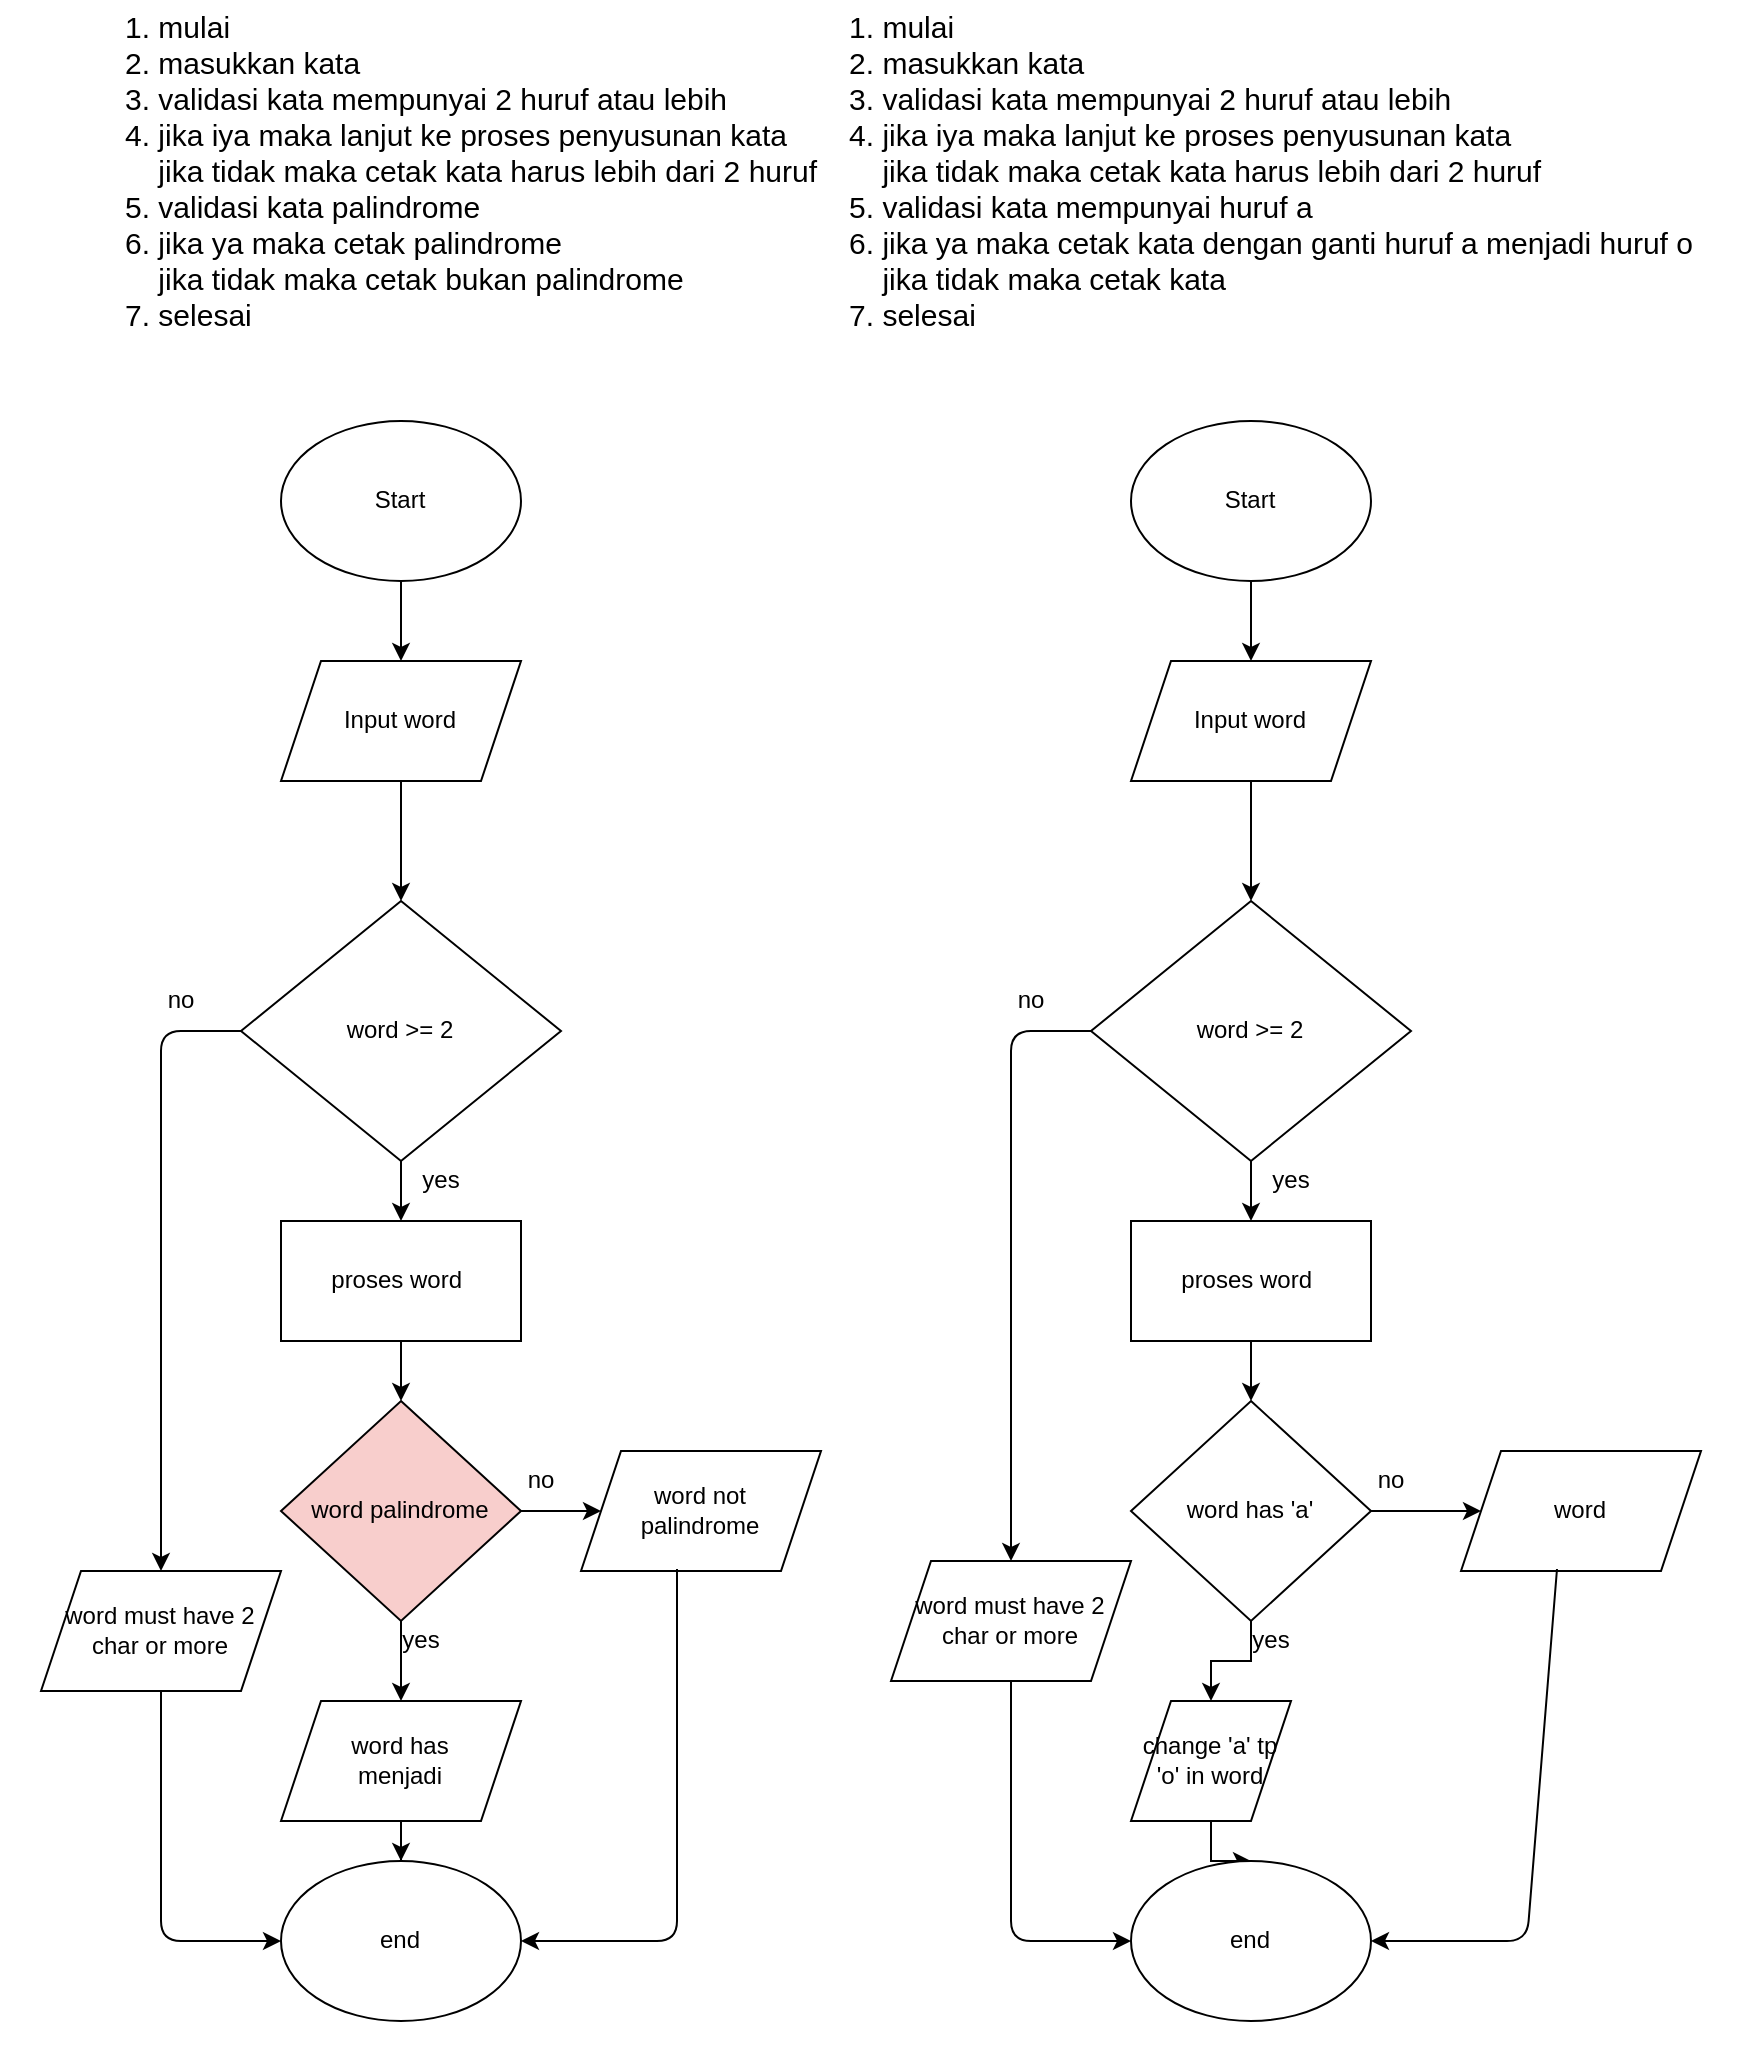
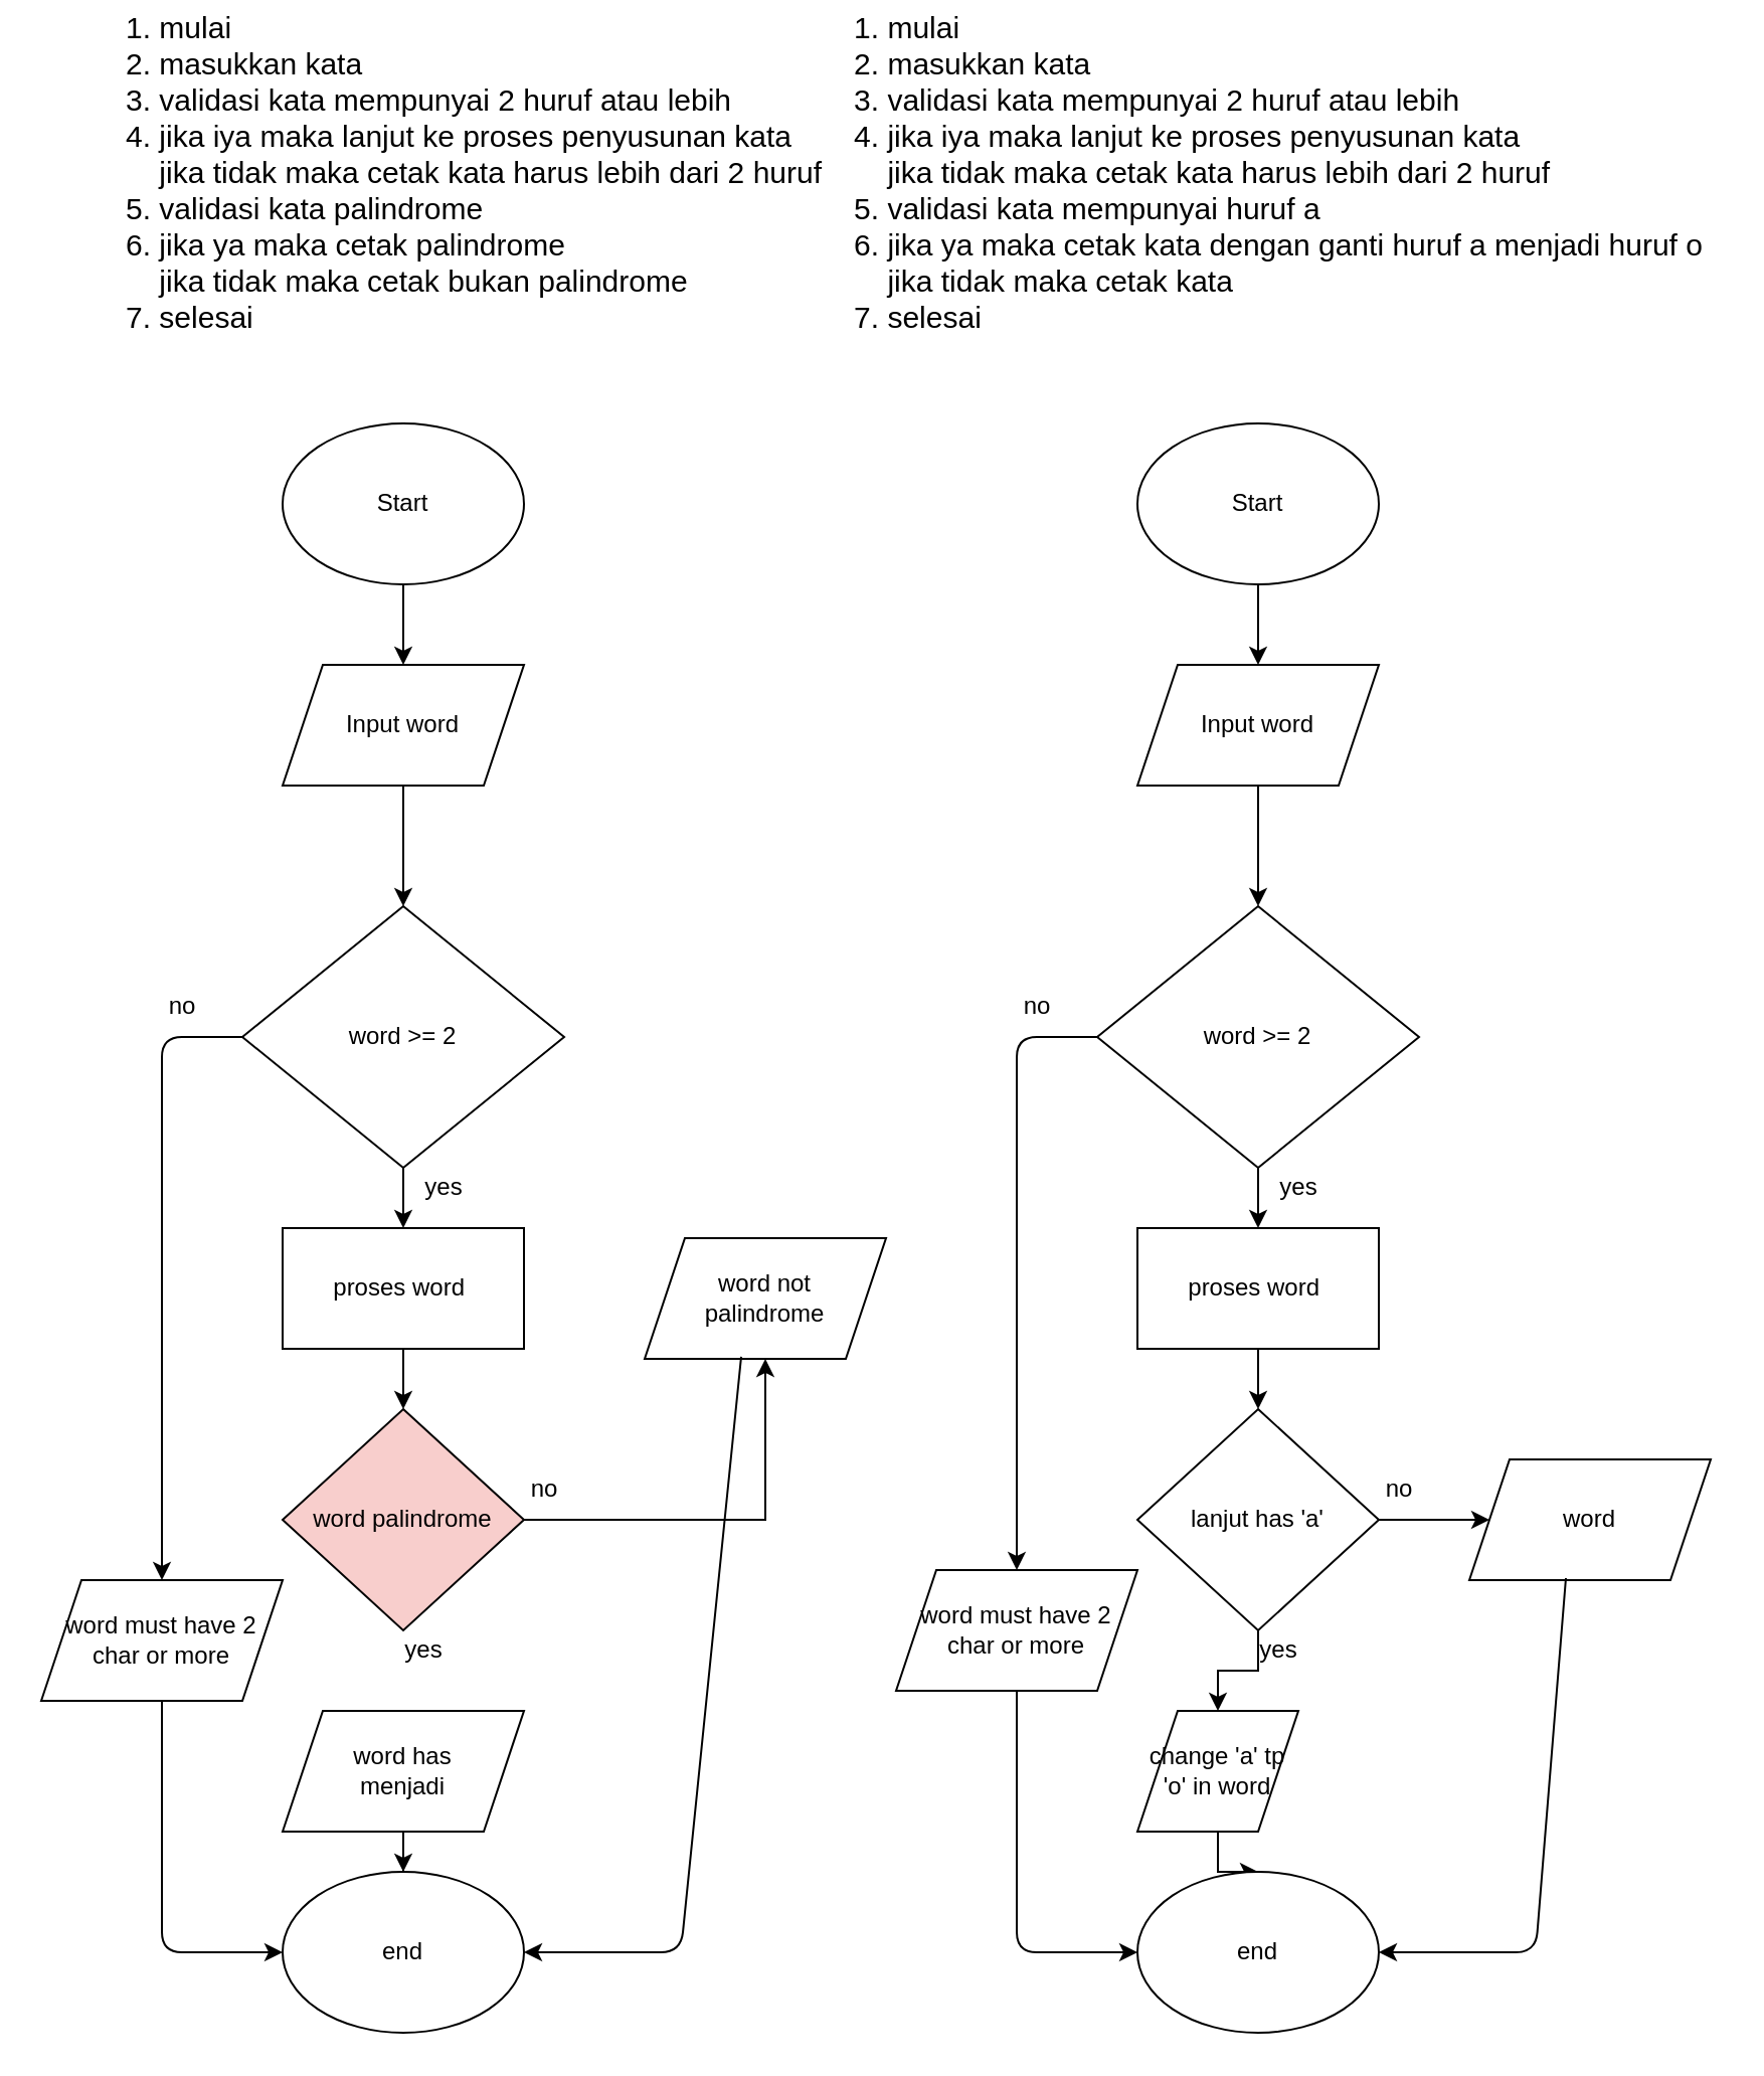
- <mxCell id="13" value="word not&lt;br&gt;palindrome" style="shape=parallelogram;perimeter=parallelogramPerimeter;whiteSpace=wrap;html=1;fixedSize=1;" parent="1" vertex="1"><mxGeometry x="290" y="725" width="120" height="60" as="geometry" /></mxCell>
+ <mxCell id="13" value="word not&lt;br&gt;palindrome" style="shape=parallelogram;perimeter=parallelogramPerimeter;whiteSpace=wrap;html=1;fixedSize=1;" parent="1" vertex="1"><mxGeometry x="320" y="615" width="120" height="60" as="geometry" /></mxCell>
- <mxCell id="33" value="word has 'a'" style="rhombus;whiteSpace=wrap;html=1;" parent="1" vertex="1"><mxGeometry x="565" y="700" width="120" height="110" as="geometry" /></mxCell>
+ <mxCell id="33" value="lanjut has 'a'" style="rhombus;whiteSpace=wrap;html=1;" parent="1" vertex="1"><mxGeometry x="565" y="700" width="120" height="110" as="geometry" /></mxCell>
- <mxCell id="11" value="" style="edgeStyle=orthogonalEdgeStyle;rounded=0;orthogonalLoop=1;jettySize=auto;html=1;" parent="1" source="12" target="15" edge="1"><mxGeometry relative="1" as="geometry" /></mxCell>
